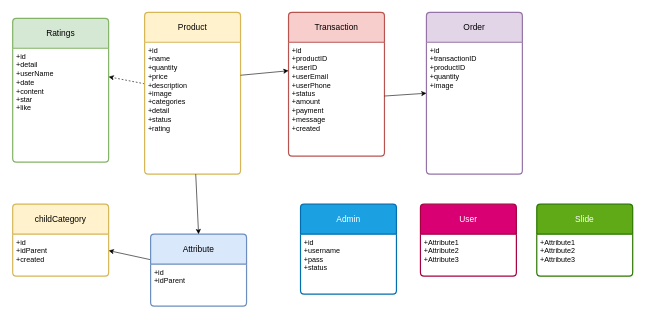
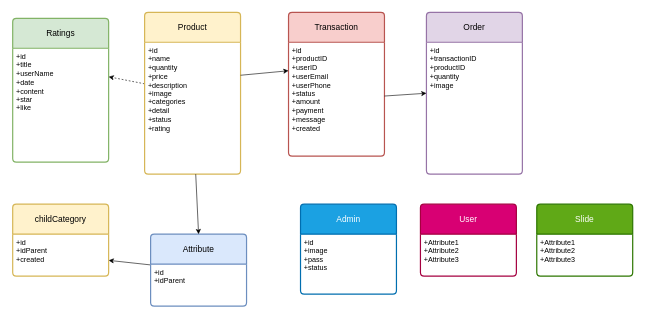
- <mxCell id="14" value="+id&lt;br&gt;+detail&lt;br&gt;+userName&lt;br&gt;+date&lt;br&gt;+content&lt;br&gt;+star&lt;br&gt;+like&lt;br&gt;" style="align=left;strokeColor=none;fillColor=none;spacingLeft=4;fontSize=12;verticalAlign=top;resizable=0;rotatable=0;part=1;html=1;" vertex="1" parent="13"><mxGeometry y="50" width="160" height="190" as="geometry" /></mxCell>
+ <mxCell id="14" value="+id&lt;br&gt;+title&lt;br&gt;+userName&lt;br&gt;+date&lt;br&gt;+content&lt;br&gt;+star&lt;br&gt;+like&lt;br&gt;" style="align=left;strokeColor=none;fillColor=none;spacingLeft=4;fontSize=12;verticalAlign=top;resizable=0;rotatable=0;part=1;html=1;" vertex="1" parent="13"><mxGeometry y="50" width="160" height="190" as="geometry" /></mxCell>
- <mxCell id="15" value="" style="rounded=0;orthogonalLoop=1;jettySize=auto;html=1;" edge="1" parent="1" source="16" target="20"><mxGeometry relative="1" as="geometry" /></mxCell>
+ <mxCell id="15" value="" style="rounded=0;orthogonalLoop=1;jettySize=auto;html=1;" edge="1" parent="1" source="16" target="21"><mxGeometry relative="1" as="geometry" /></mxCell>
- <mxCell id="10" value="+id&lt;br&gt;+username&lt;br&gt;+pass&lt;br&gt;+status&lt;br&gt;" style="align=left;strokeColor=none;fillColor=none;spacingLeft=4;fontSize=12;verticalAlign=top;resizable=0;rotatable=0;part=1;html=1;" vertex="1" parent="9"><mxGeometry y="50" width="160" height="100" as="geometry" /></mxCell>
+ <mxCell id="10" value="+id&lt;br&gt;+image&lt;br&gt;+pass&lt;br&gt;+status&lt;br&gt;" style="align=left;strokeColor=none;fillColor=none;spacingLeft=4;fontSize=12;verticalAlign=top;resizable=0;rotatable=0;part=1;html=1;" vertex="1" parent="9"><mxGeometry y="50" width="160" height="100" as="geometry" /></mxCell>
